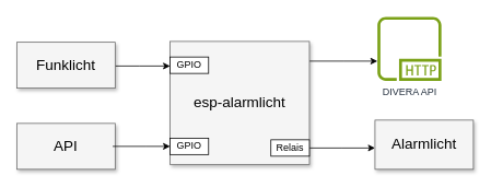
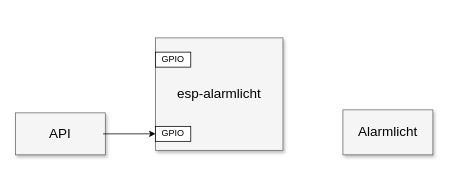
- <mxCell id="13" value="DIVERA API" style="sketch=0;outlineConnect=0;fontColor=#232F3E;gradientColor=none;fillColor=#7AA116;strokeColor=none;dashed=0;verticalLabelPosition=bottom;verticalAlign=top;align=center;html=1;fontSize=12;fontStyle=0;aspect=fixed;pointerEvents=1;shape=mxgraph.aws4.http_protocol;" parent="1" vertex="1"><mxGeometry x="460" y="20" width="78" height="78" as="geometry" /></mxCell>
- <mxCell id="2" style="edgeStyle=elbowEdgeStyle;rounded=0;html=1;startArrow=none;startFill=0;jettySize=auto;orthogonalLoop=1;fontSize=18;elbow=vertical;" parent="1" source="4" target="13" edge="1"><mxGeometry relative="1" as="geometry"><mxPoint x="457" y="39" as="targetPoint" /></mxGeometry></mxCell>
- <mxCell id="7" value="Funklicht" style="whiteSpace=wrap;html=1;shadow=1;fontSize=18;fillColor=#f5f5f5;strokeColor=#666666;" parent="1" vertex="1"><mxGeometry x="20" y="51" width="120" height="56" as="geometry" /></mxCell>
- <mxCell id="6" style="edgeStyle=elbowEdgeStyle;rounded=0;html=1;startArrow=none;startFill=0;jettySize=auto;orthogonalLoop=1;fontSize=18;elbow=vertical;" parent="1" source="7" target="4" edge="1"><mxGeometry relative="1" as="geometry"><Array as="points"><mxPoint x="170" y="80" /></Array></mxGeometry></mxCell>
- <mxCell id="10" value="Relais" style="rounded=0;whiteSpace=wrap;html=1;" parent="1" vertex="1"><mxGeometry x="330" y="170" width="47" height="20" as="geometry" /></mxCell>
- <mxCell id="3" style="edgeStyle=elbowEdgeStyle;rounded=0;html=1;startArrow=none;startFill=0;jettySize=auto;orthogonalLoop=1;fontSize=18;elbow=vertical;exitX=1;exitY=0.5;exitDx=0;exitDy=0;" parent="1" source="10" target="5" edge="1"><mxGeometry relative="1" as="geometry"><mxPoint x="292" y="154" as="sourcePoint" /></mxGeometry></mxCell>
